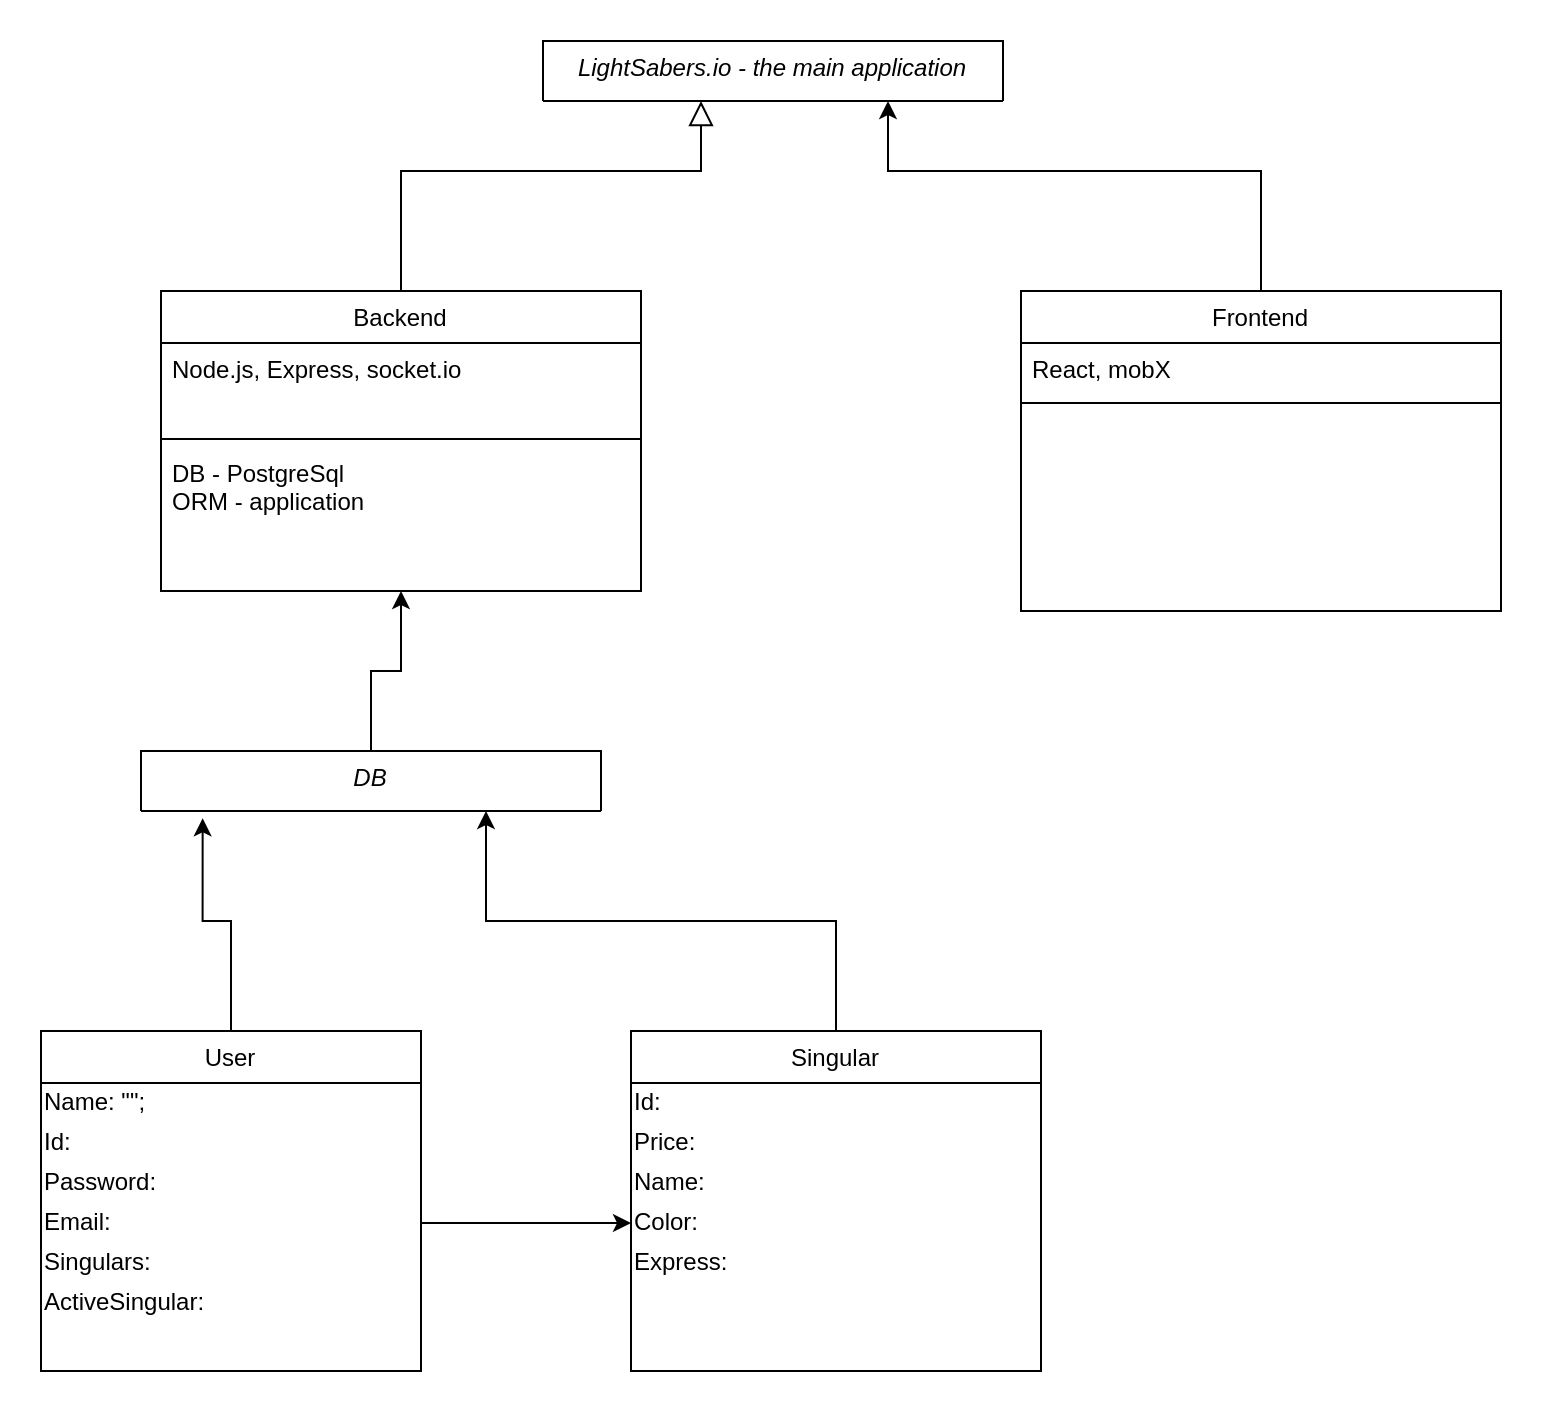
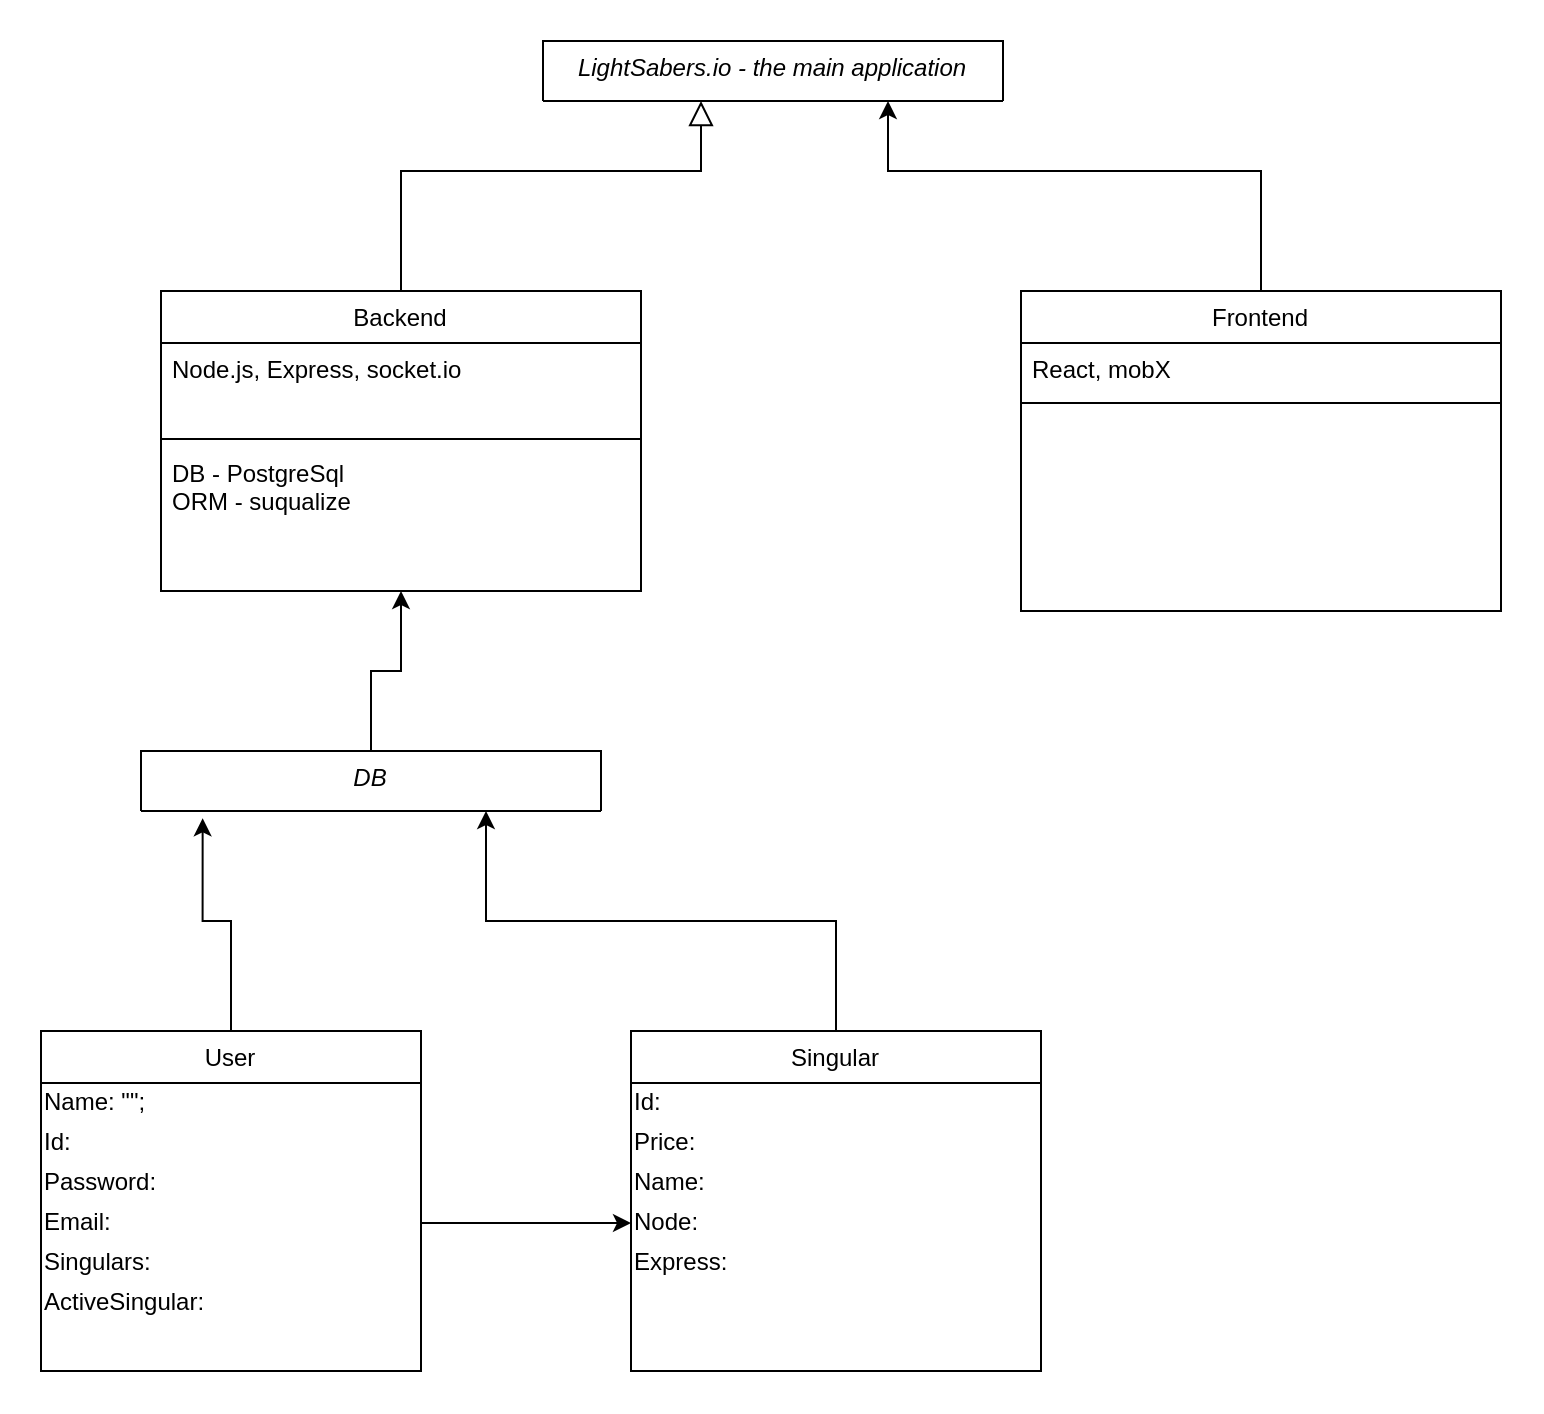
- <mxCell id="6" value="DB - PostgreSql&#10;ORM - application&#10;" style="text;align=left;verticalAlign=top;spacingLeft=4;spacingRight=4;overflow=hidden;rotatable=0;points=[[0,0.5],[1,0.5]];portConstraint=eastwest;" vertex="1" parent="3"><mxGeometry y="78" width="240" height="44" as="geometry" /></mxCell>
+ <mxCell id="6" value="DB - PostgreSql&#10;ORM - suqualize&#10;" style="text;align=left;verticalAlign=top;spacingLeft=4;spacingRight=4;overflow=hidden;rotatable=0;points=[[0,0.5],[1,0.5]];portConstraint=eastwest;" vertex="1" parent="3"><mxGeometry y="78" width="240" height="44" as="geometry" /></mxCell>
- <mxCell id="27" value="Color:" style="text;html=1;align=left;verticalAlign=middle;resizable=0;points=[];autosize=1;strokeColor=none;fillColor=none;" vertex="1" parent="23"><mxGeometry y="86" width="205" height="20" as="geometry" /></mxCell>
+ <mxCell id="27" value="Node:" style="text;html=1;align=left;verticalAlign=middle;resizable=0;points=[];autosize=1;strokeColor=none;fillColor=none;" vertex="1" parent="23"><mxGeometry y="86" width="205" height="20" as="geometry" /></mxCell>
